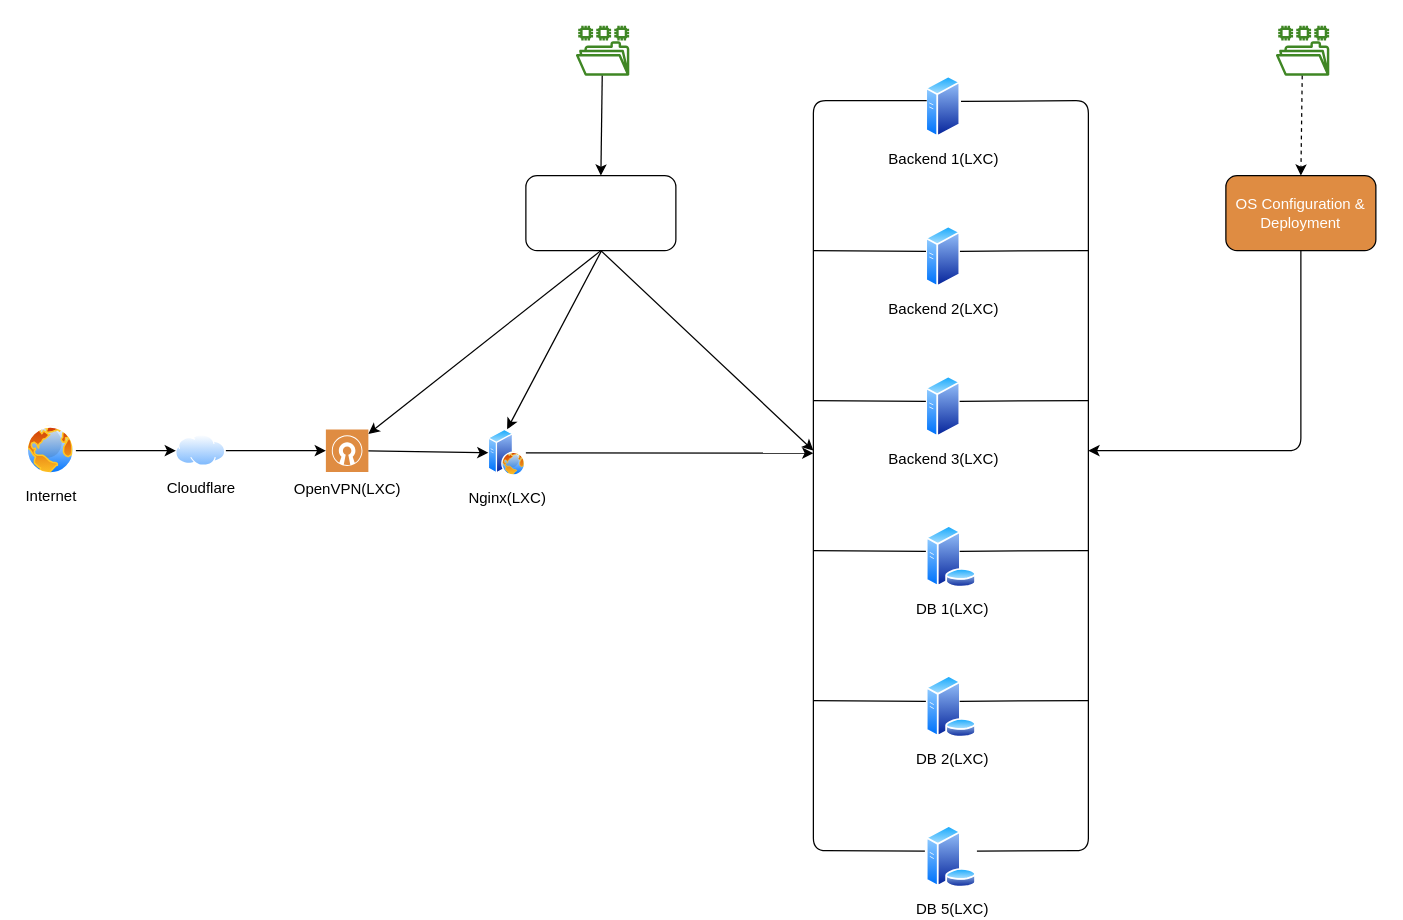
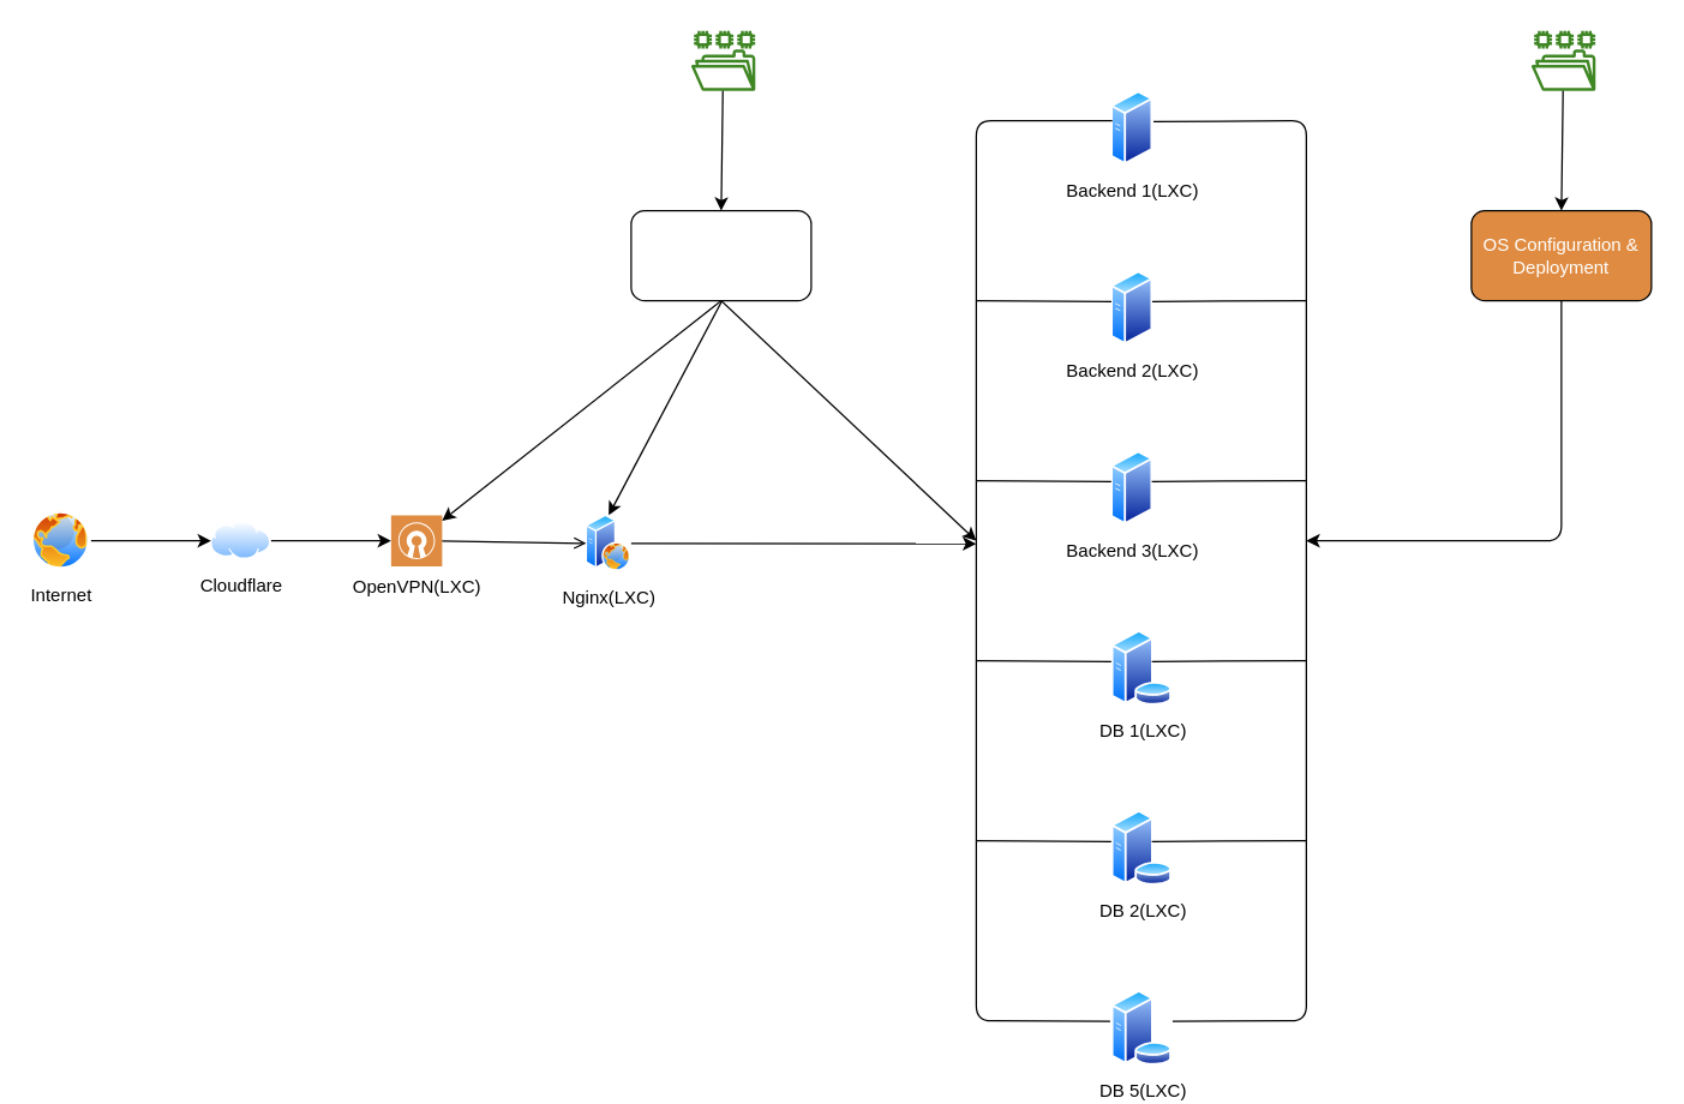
- <mxCell id="34" value="" style="endArrow=classic;html=1;fontSize=12;fontColor=#FFFFFF;entryX=0.5;entryY=0;entryDx=0;entryDy=0;dashed=1;" edge="1" parent="1" source="32" target="33"><mxGeometry width="50" height="50" relative="1" as="geometry"><mxPoint x="1070" y="250" as="sourcePoint" /><mxPoint x="1120" y="200" as="targetPoint" /></mxGeometry></mxCell>
+ <mxCell id="34" value="" style="endArrow=classic;html=1;fontSize=12;fontColor=#FFFFFF;entryX=0.5;entryY=0;entryDx=0;entryDy=0;" edge="1" parent="1" source="32" target="33"><mxGeometry width="50" height="50" relative="1" as="geometry"><mxPoint x="1070" y="250" as="sourcePoint" /><mxPoint x="1120" y="200" as="targetPoint" /></mxGeometry></mxCell>
- <mxCell id="8" value="" style="endArrow=classic;html=1;entryX=0;entryY=0.5;entryDx=0;entryDy=0;" edge="1" parent="1" source="5" target="7"><mxGeometry width="50" height="50" relative="1" as="geometry"><mxPoint x="190" y="370" as="sourcePoint" /><mxPoint x="270" y="370" as="targetPoint" /></mxGeometry></mxCell>
+ <mxCell id="8" value="" style="endArrow=open;html=1;entryX=0;entryY=0.5;entryDx=0;entryDy=0;" edge="1" parent="1" source="5" target="7"><mxGeometry width="50" height="50" relative="1" as="geometry"><mxPoint x="190" y="370" as="sourcePoint" /><mxPoint x="270" y="370" as="targetPoint" /></mxGeometry></mxCell>
